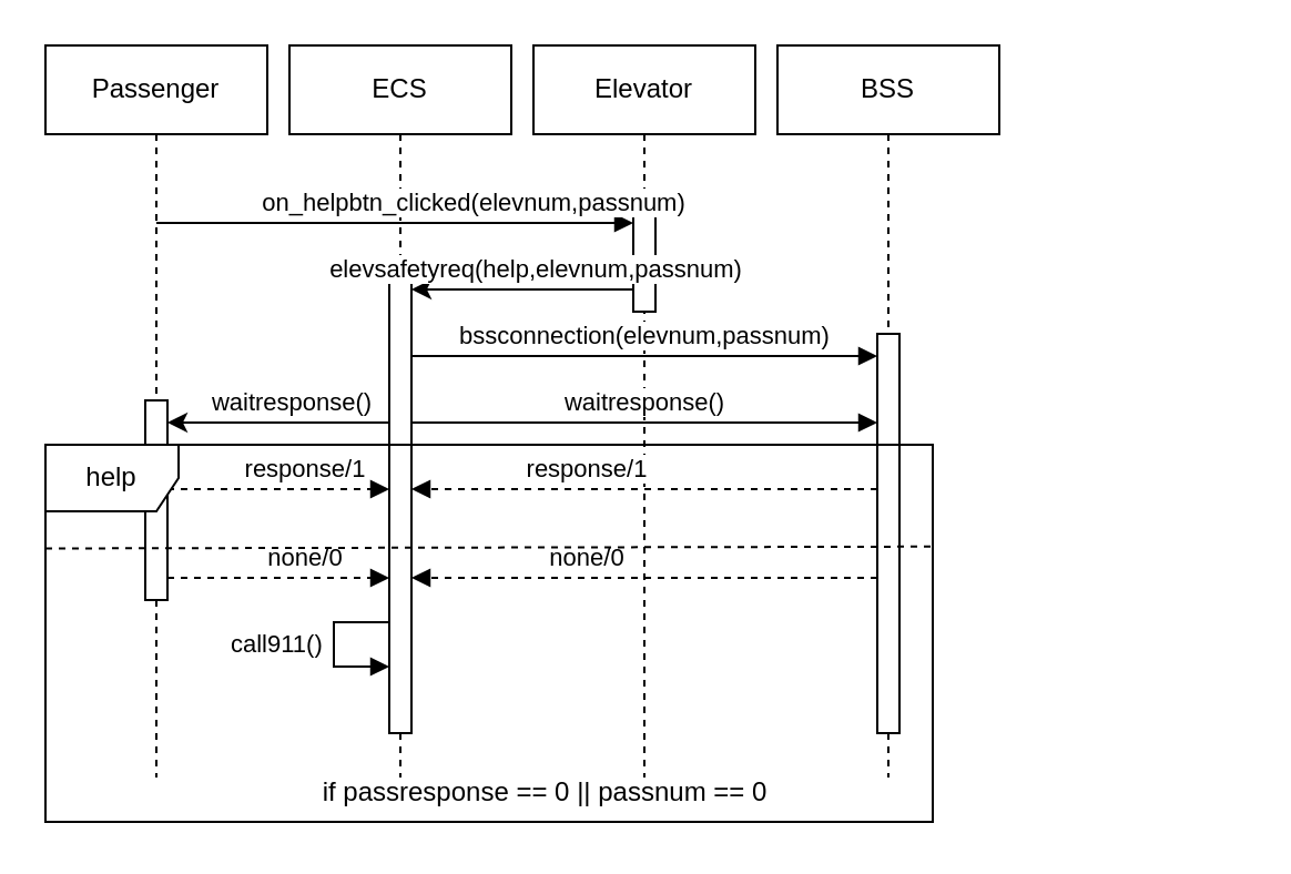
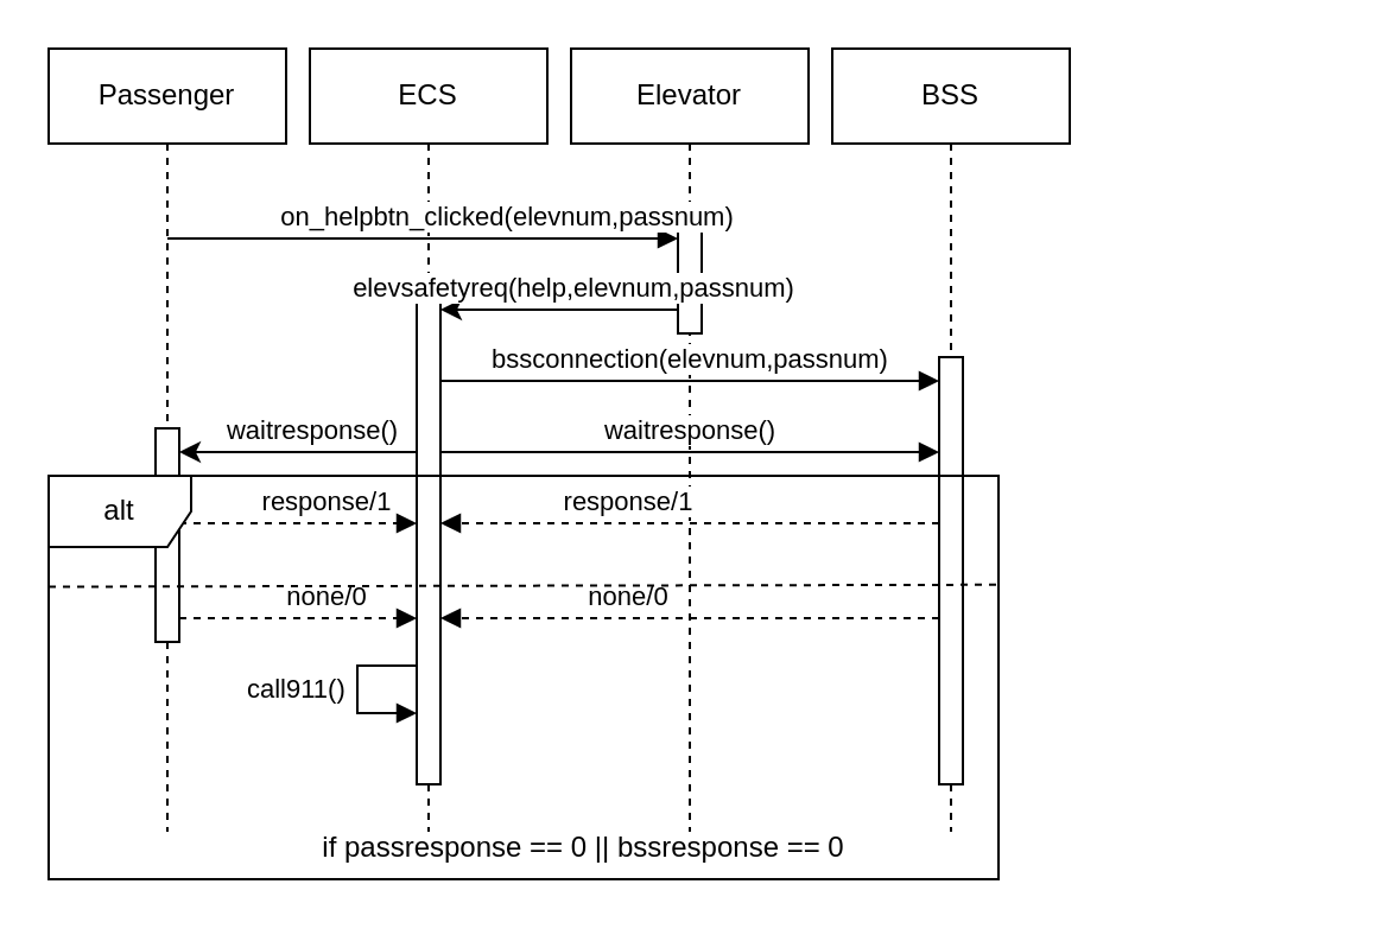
- <mxCell id="22" value="help" style="shape=umlFrame;whiteSpace=wrap;html=1;pointerEvents=0;" parent="21" vertex="1"><mxGeometry width="400" height="170" as="geometry" /></mxCell>
+ <mxCell id="22" value="alt" style="shape=umlFrame;whiteSpace=wrap;html=1;pointerEvents=0;" parent="21" vertex="1"><mxGeometry width="400" height="170" as="geometry" /></mxCell>
- <mxCell id="24" value="if passresponse == 0 || passnum == 0" style="text;html=1;align=center;verticalAlign=middle;resizable=0;points=[];autosize=1;strokeColor=none;fillColor=none;" vertex="1" parent="21"><mxGeometry x="100" y="141.665" width="250" height="30" as="geometry" /></mxCell>
+ <mxCell id="24" value="if passresponse == 0 || bssresponse == 0" style="text;html=1;align=center;verticalAlign=middle;resizable=0;points=[];autosize=1;strokeColor=none;fillColor=none;" vertex="1" parent="21"><mxGeometry x="100" y="141.665" width="250" height="30" as="geometry" /></mxCell>
